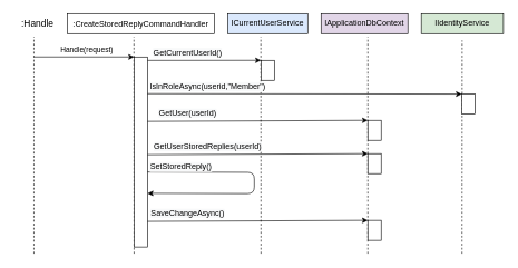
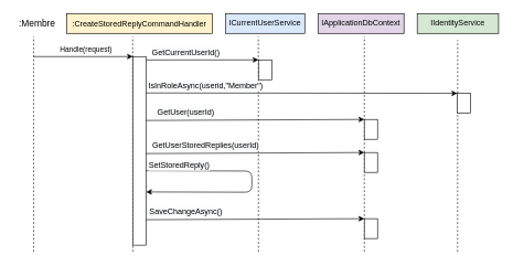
- <mxCell id="11" value=":Handle" style="text;html=1;align=center;verticalAlign=middle;resizable=0;points=[];autosize=1;fontSize=14;" parent="1" vertex="1"><mxGeometry x="20" y="25" width="70" height="20" as="geometry" /></mxCell>
+ <mxCell id="11" value=":Membre" style="text;html=1;align=center;verticalAlign=middle;resizable=0;points=[];autosize=1;fontSize=14;" parent="1" vertex="1"><mxGeometry x="20" y="25" width="70" height="20" as="geometry" /></mxCell>
- <mxCell id="3" value="&lt;span style=&quot;font-size: 13px&quot;&gt;:&lt;/span&gt;&lt;span style=&quot;font-size: 12px&quot;&gt;CreateStoredReplyCommandHandler&lt;/span&gt;" style="rounded=0;whiteSpace=wrap;html=1;fontSize=13;" parent="1" vertex="1"><mxGeometry x="100" y="20" width="220" height="30" as="geometry" /></mxCell>
+ <mxCell id="3" value="&lt;span style=&quot;font-size: 13px&quot;&gt;:&lt;/span&gt;&lt;span style=&quot;font-size: 12px&quot;&gt;CreateStoredReplyCommandHandler&lt;/span&gt;" style="rounded=0;whiteSpace=wrap;html=1;fontSize=13;fillColor=#fff2cc;" parent="1" vertex="1"><mxGeometry x="100" y="20" width="220" height="30" as="geometry" /></mxCell>
